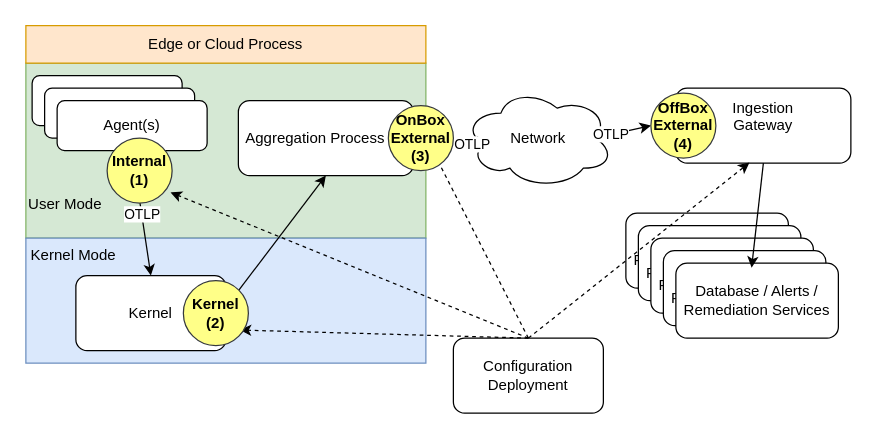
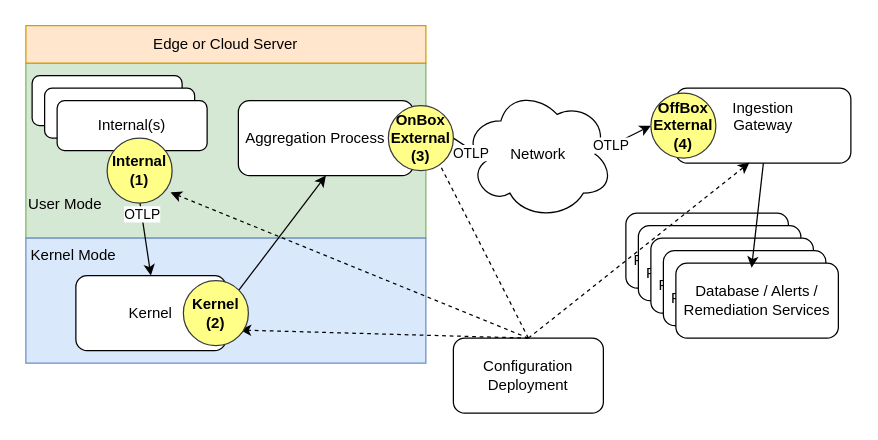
- <mxCell id="14" value="Edge or Cloud Process" style="rounded=0;whiteSpace=wrap;html=1;fillColor=#ffe6cc;strokeColor=#d79b00;" parent="1" vertex="1"><mxGeometry x="20" y="20" width="320" height="30" as="geometry" /></mxCell>
+ <mxCell id="14" value="Edge or Cloud Server" style="rounded=0;whiteSpace=wrap;html=1;fillColor=#ffe6cc;strokeColor=#d79b00;" parent="1" vertex="1"><mxGeometry x="20" y="20" width="320" height="30" as="geometry" /></mxCell>
- <mxCell id="18" value="Agent(s)" style="rounded=1;whiteSpace=wrap;html=1;fontSize=12;glass=0;strokeWidth=1;shadow=0;" parent="15" vertex="1"><mxGeometry x="5" width="120" height="40" as="geometry" /></mxCell>
+ <mxCell id="18" value="Internal(s)" style="rounded=1;whiteSpace=wrap;html=1;fontSize=12;glass=0;strokeWidth=1;shadow=0;" parent="15" vertex="1"><mxGeometry x="5" width="120" height="40" as="geometry" /></mxCell>
- <mxCell id="9" value="Network" style="ellipse;shape=cloud;whiteSpace=wrap;html=1;" parent="1" vertex="1"><mxGeometry x="370" y="70" width="120" height="80" as="geometry" /></mxCell>
+ <mxCell id="9" value="Network" style="ellipse;shape=cloud;whiteSpace=wrap;html=1;" parent="1" vertex="1"><mxGeometry x="370" y="70" width="120" height="105" as="geometry" /></mxCell>
